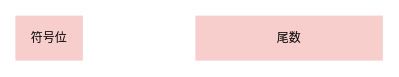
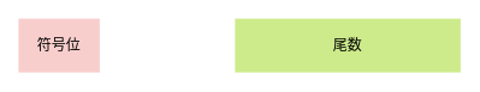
- <mxCell id="3" value="&lt;span&gt;尾数&lt;/span&gt;" style="rounded=0;whiteSpace=wrap;html=1;fontSize=16;fillColor=#f8cecc;strokeColor=none;" vertex="1" parent="1"><mxGeometry x="260" y="20" width="250" height="60" as="geometry" /></mxCell>
+ <mxCell id="3" value="&lt;span&gt;尾数&lt;/span&gt;" style="rounded=0;whiteSpace=wrap;html=1;fontSize=16;fillColor=#cdeb8b;strokeColor=none;" vertex="1" parent="1"><mxGeometry x="260" y="20" width="250" height="60" as="geometry" /></mxCell>
